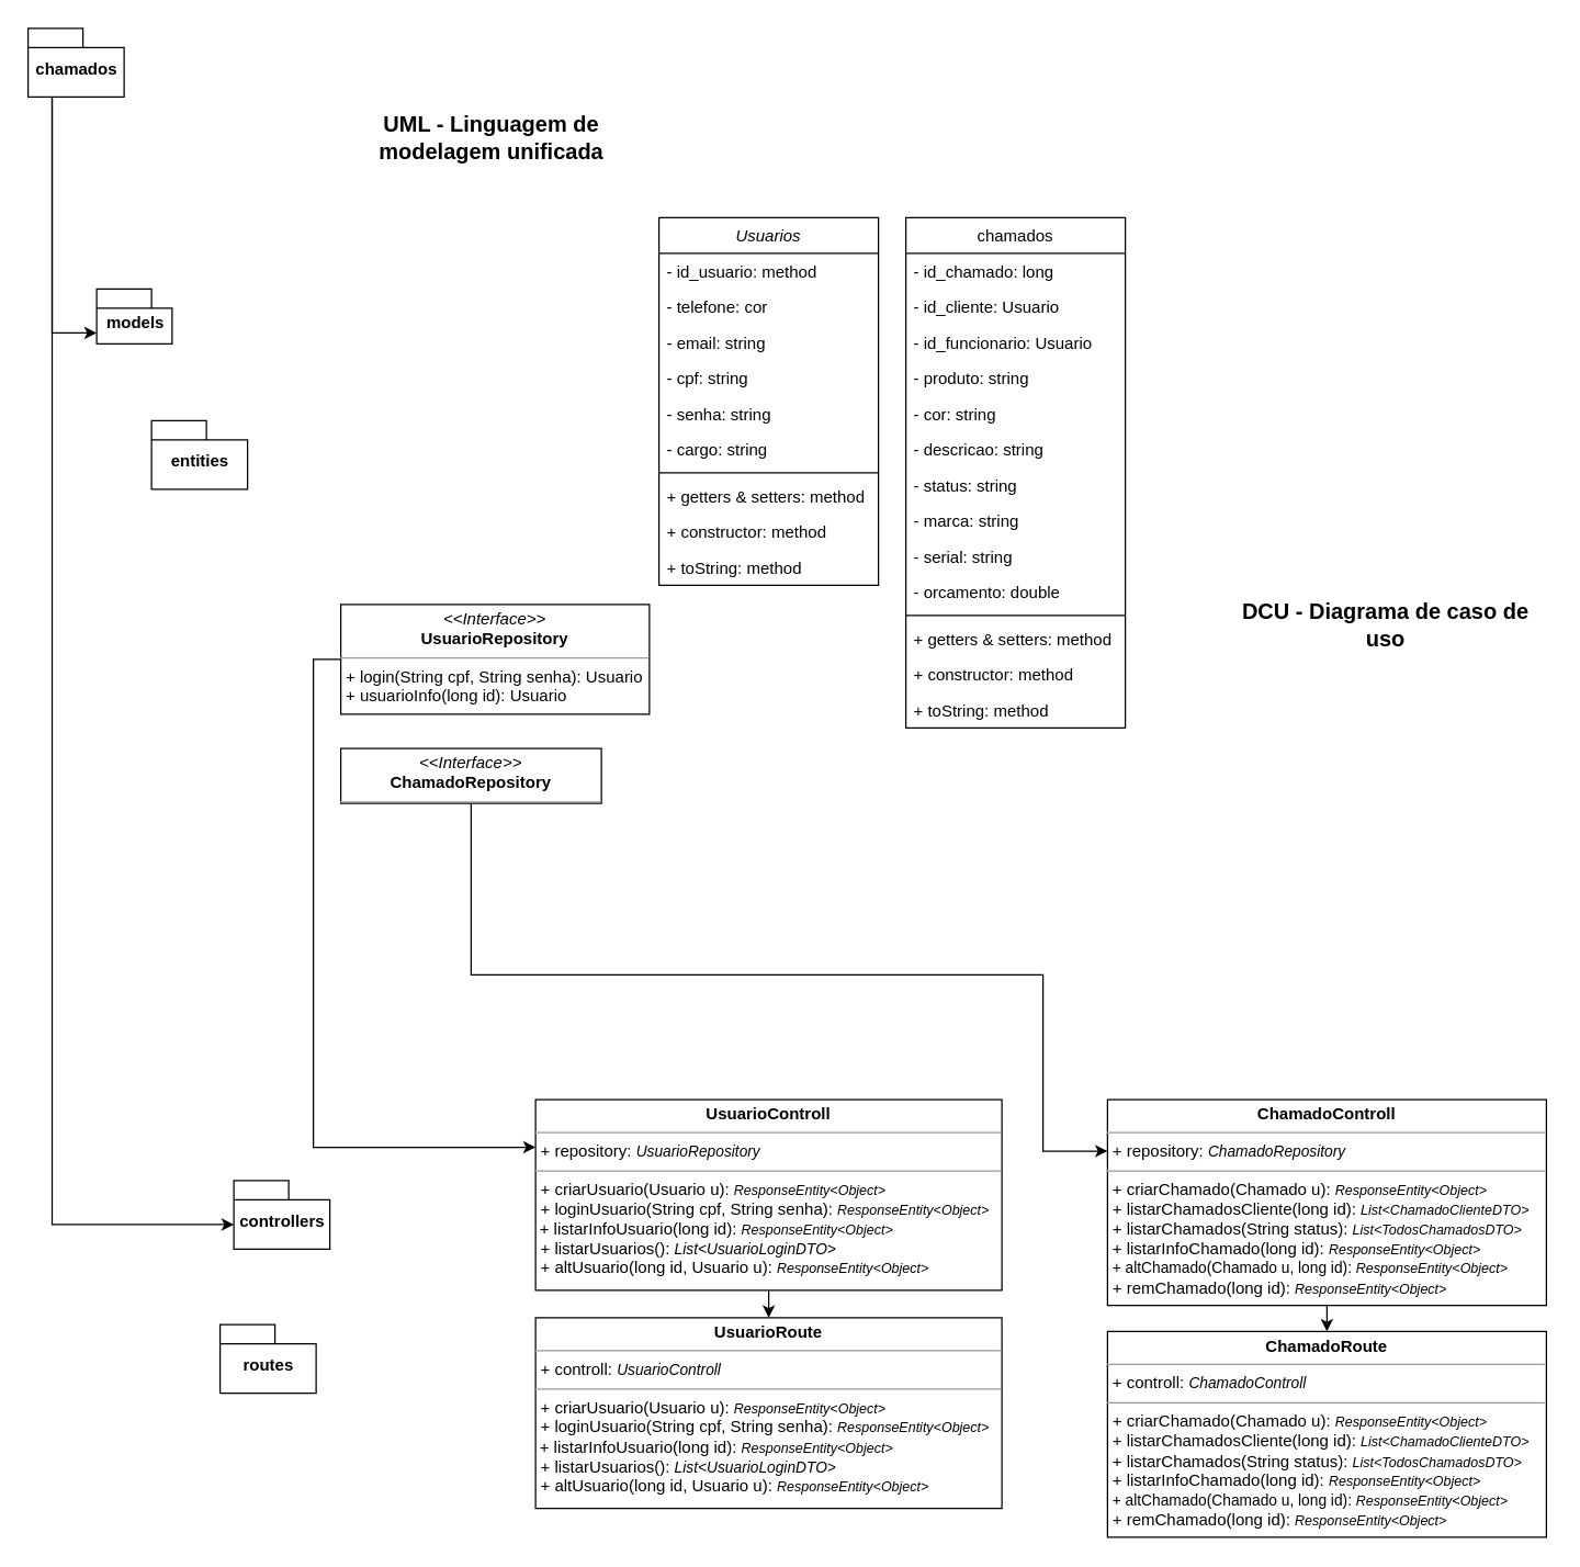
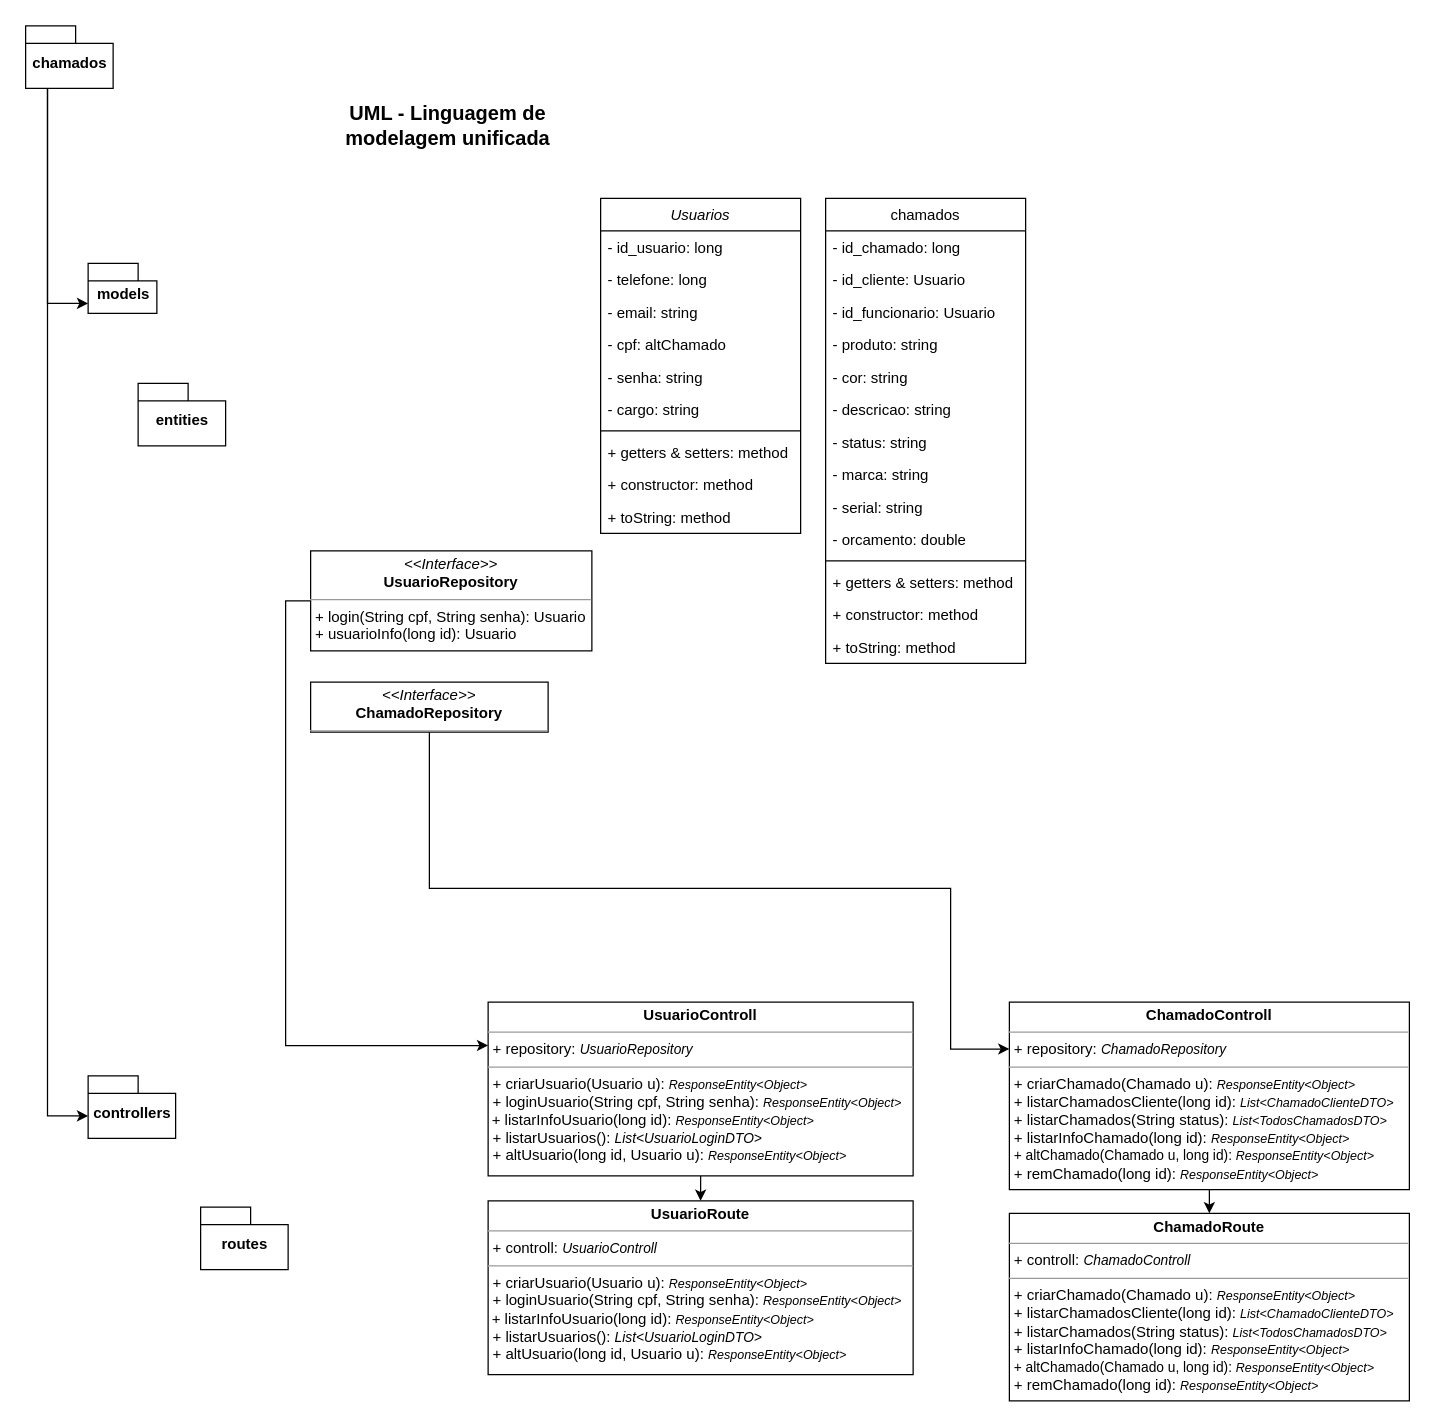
- <mxCell id="3" value="- id_usuario: method" style="text;align=left;verticalAlign=top;spacingLeft=4;spacingRight=4;overflow=hidden;rotatable=0;points=[[0,0.5],[1,0.5]];portConstraint=eastwest;" parent="2" vertex="1"><mxGeometry y="26" width="160" height="26" as="geometry" /></mxCell>
+ <mxCell id="3" value="- id_usuario: long" style="text;align=left;verticalAlign=top;spacingLeft=4;spacingRight=4;overflow=hidden;rotatable=0;points=[[0,0.5],[1,0.5]];portConstraint=eastwest;" parent="2" vertex="1"><mxGeometry y="26" width="160" height="26" as="geometry" /></mxCell>
- <mxCell id="4" value="- telefone: cor" style="text;align=left;verticalAlign=top;spacingLeft=4;spacingRight=4;overflow=hidden;rotatable=0;points=[[0,0.5],[1,0.5]];portConstraint=eastwest;rounded=0;shadow=0;html=0;" parent="2" vertex="1"><mxGeometry y="52" width="160" height="26" as="geometry" /></mxCell>
+ <mxCell id="4" value="- telefone: long" style="text;align=left;verticalAlign=top;spacingLeft=4;spacingRight=4;overflow=hidden;rotatable=0;points=[[0,0.5],[1,0.5]];portConstraint=eastwest;rounded=0;shadow=0;html=0;" parent="2" vertex="1"><mxGeometry y="52" width="160" height="26" as="geometry" /></mxCell>
- <mxCell id="6" value="- cpf: string" style="text;align=left;verticalAlign=top;spacingLeft=4;spacingRight=4;overflow=hidden;rotatable=0;points=[[0,0.5],[1,0.5]];portConstraint=eastwest;rounded=0;shadow=0;html=0;" vertex="1" parent="2"><mxGeometry y="104" width="160" height="26" as="geometry" /></mxCell>
+ <mxCell id="6" value="- cpf: altChamado" style="text;align=left;verticalAlign=top;spacingLeft=4;spacingRight=4;overflow=hidden;rotatable=0;points=[[0,0.5],[1,0.5]];portConstraint=eastwest;rounded=0;shadow=0;html=0;" vertex="1" parent="2"><mxGeometry y="104" width="160" height="26" as="geometry" /></mxCell>
- <mxCell id="29" value="DCU - Diagrama de caso de uso" style="text;html=1;strokeColor=none;fillColor=none;align=center;verticalAlign=middle;whiteSpace=wrap;rounded=0;fontSize=16;fontStyle=1" vertex="1" parent="1"><mxGeometry x="890" y="440" width="240" height="30" as="geometry" /></mxCell>
- <mxCell id="33" value="controllers" style="shape=folder;fontStyle=1;spacingTop=10;tabWidth=40;tabHeight=14;tabPosition=left;html=1;" vertex="1" parent="1"><mxGeometry x="170" y="860" width="70" height="50" as="geometry" /></mxCell>
+ <mxCell id="33" value="controllers" style="shape=folder;fontStyle=1;spacingTop=10;tabWidth=40;tabHeight=14;tabPosition=left;html=1;" vertex="1" parent="1"><mxGeometry x="70" y="860" width="70" height="50" as="geometry" /></mxCell>
